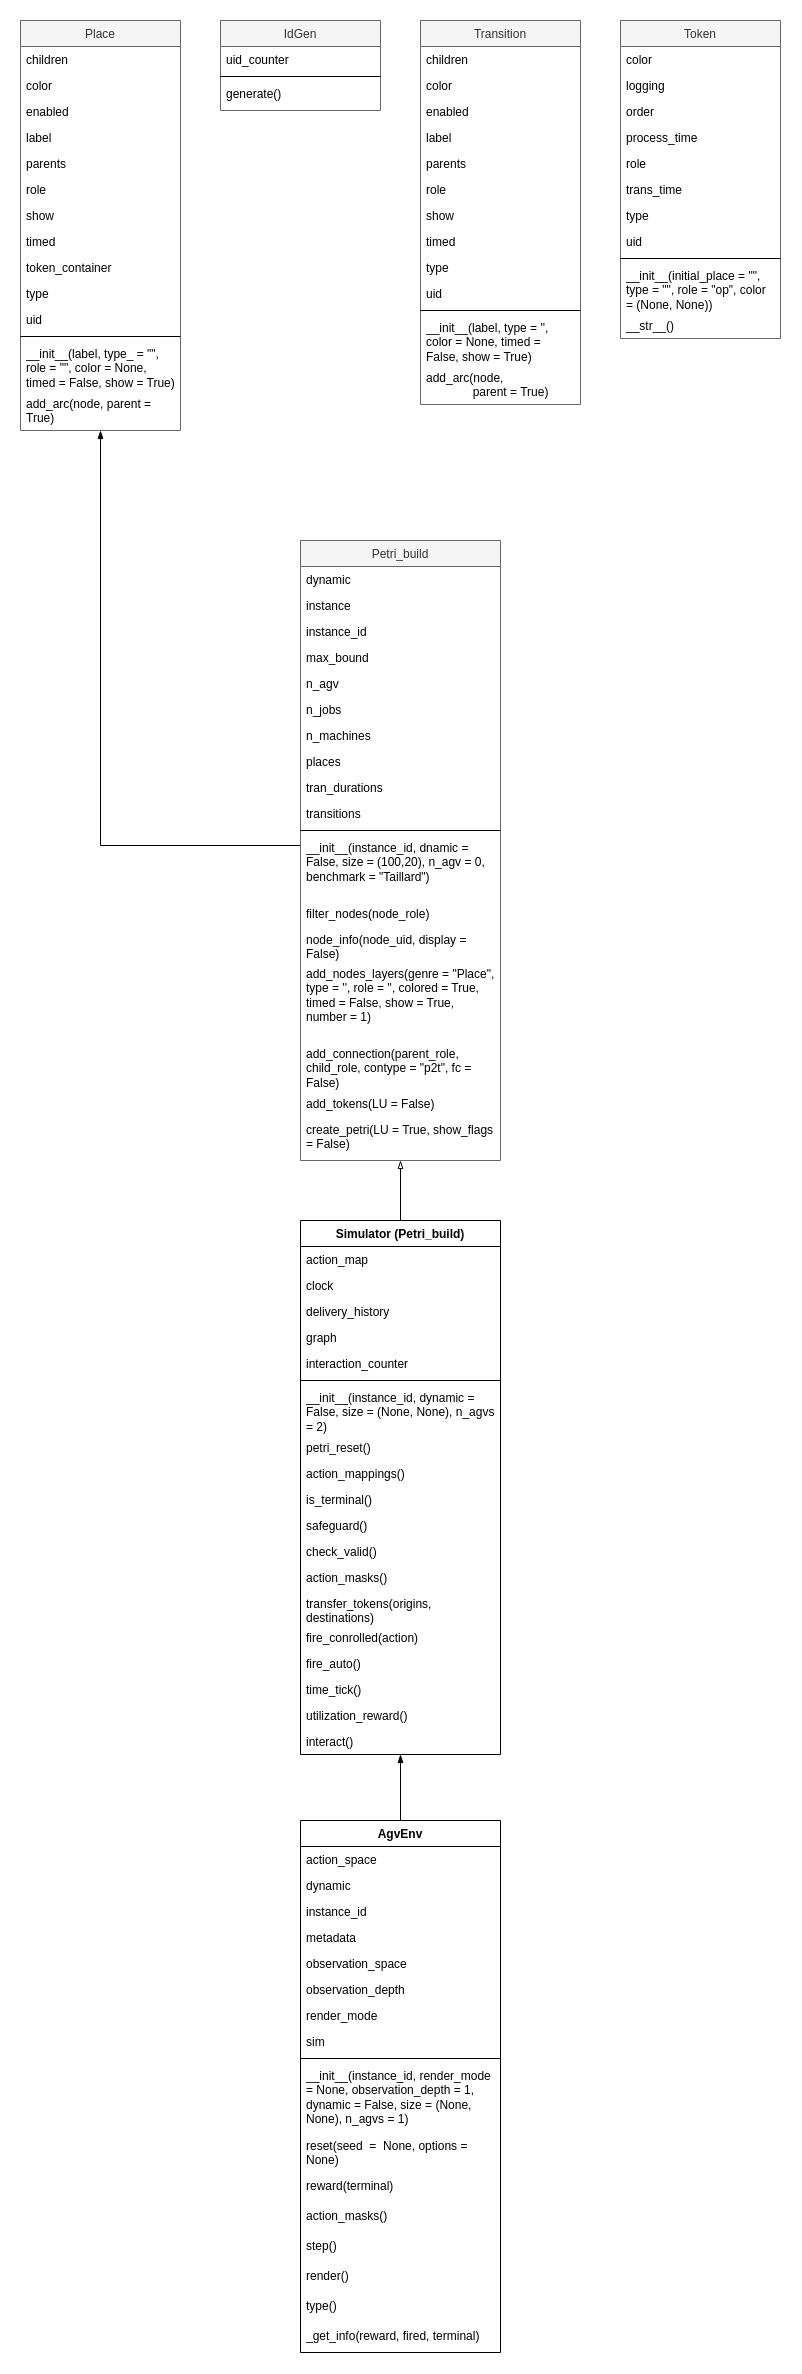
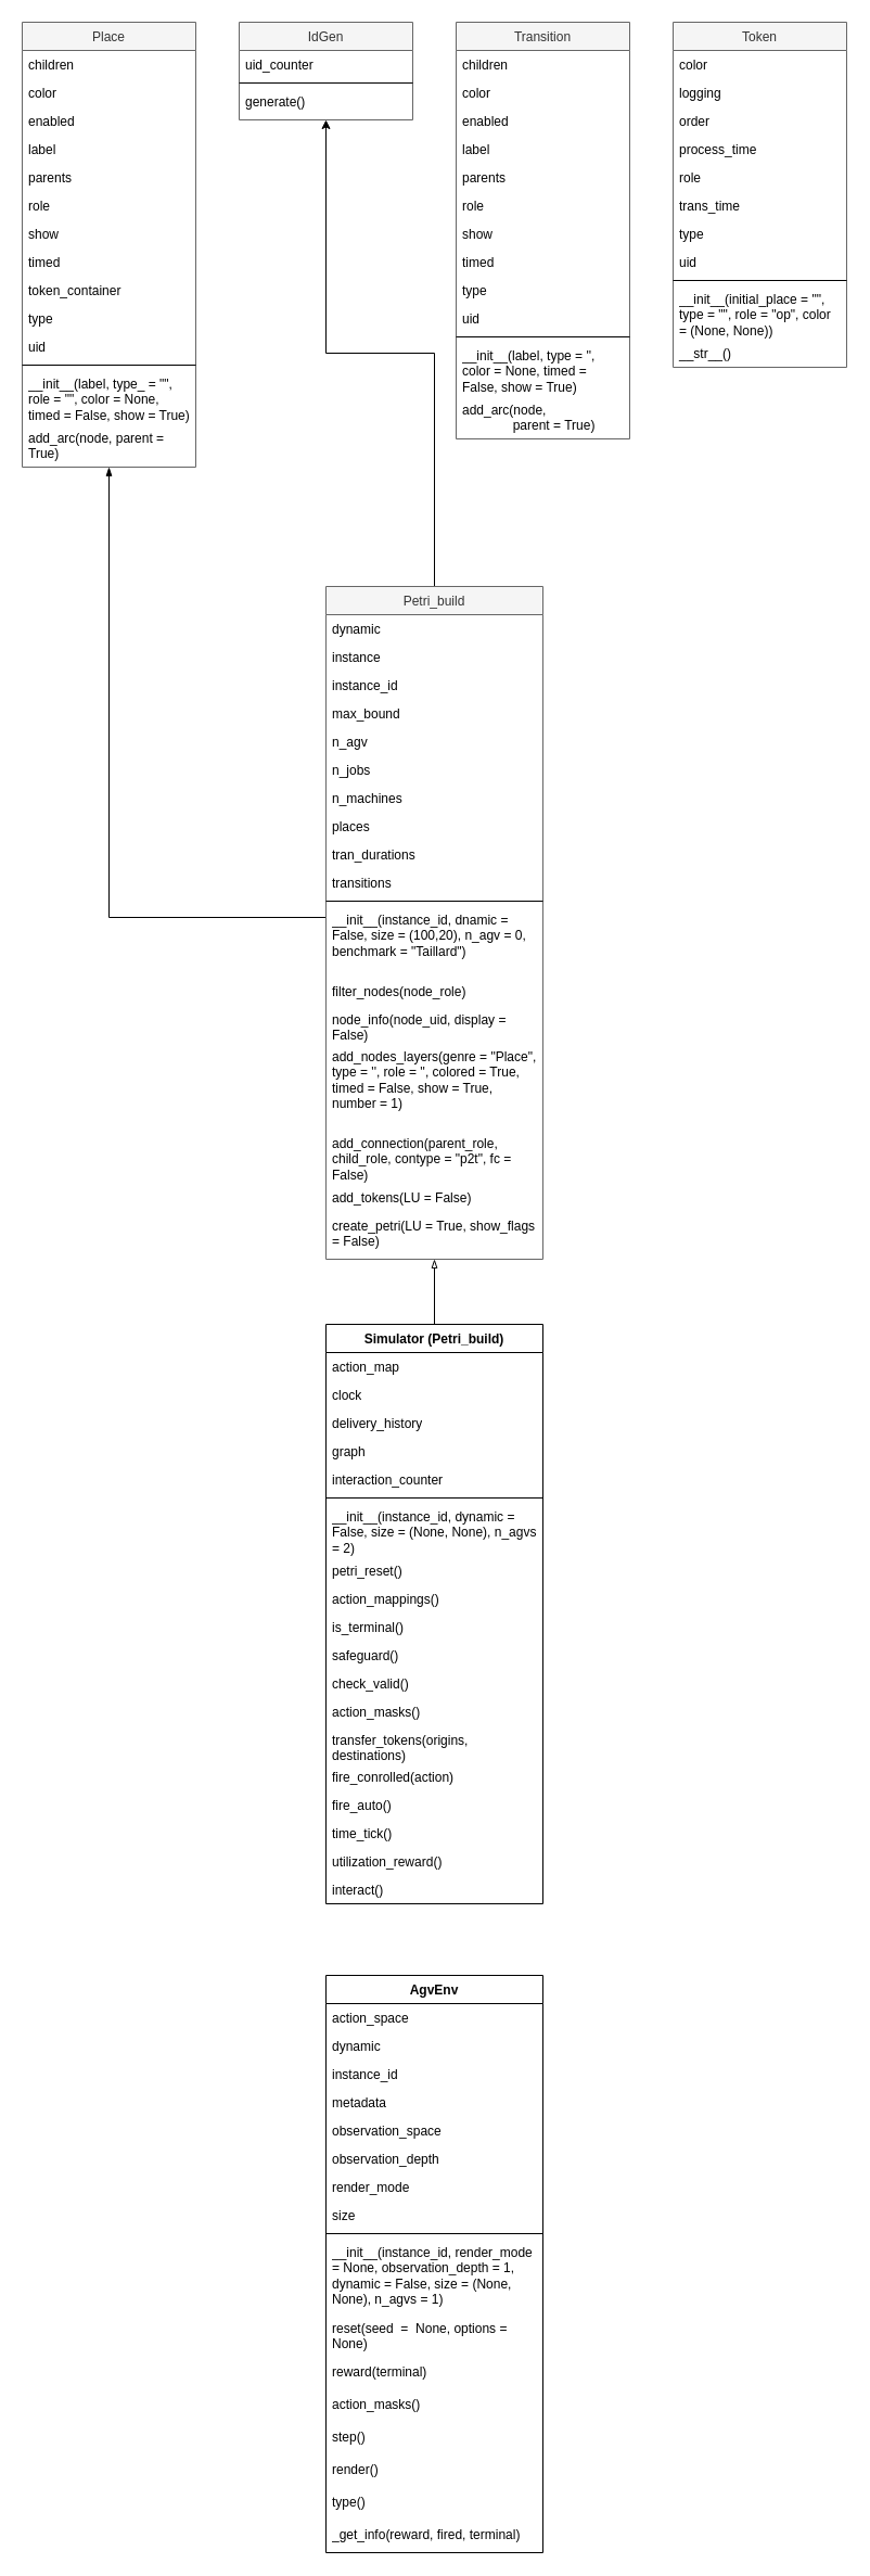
+ <mxCell id="48" style="edgeStyle=orthogonalEdgeStyle;rounded=0;orthogonalLoop=1;jettySize=auto;html=1;" edge="1" parent="1" source="49" target="17"><mxGeometry relative="1" as="geometry" /></mxCell>
- <mxCell id="89" style="edgeStyle=orthogonalEdgeStyle;rounded=0;orthogonalLoop=1;jettySize=auto;html=1;endArrow=blockThin;endFill=1;" edge="1" parent="1" source="90" target="69"><mxGeometry relative="1" as="geometry" /></mxCell>
- <mxCell id="98" value="sim" style="text;strokeColor=none;fillColor=none;align=left;verticalAlign=top;spacingLeft=4;spacingRight=4;overflow=hidden;rotatable=0;points=[[0,0.5],[1,0.5]];portConstraint=eastwest;whiteSpace=wrap;html=1;" vertex="1" parent="90"><mxGeometry y="208" width="200" height="26" as="geometry" /></mxCell>
+ <mxCell id="98" value="size" style="text;strokeColor=none;fillColor=none;align=left;verticalAlign=top;spacingLeft=4;spacingRight=4;overflow=hidden;rotatable=0;points=[[0,0.5],[1,0.5]];portConstraint=eastwest;whiteSpace=wrap;html=1;" vertex="1" parent="90"><mxGeometry y="208" width="200" height="26" as="geometry" /></mxCell>
